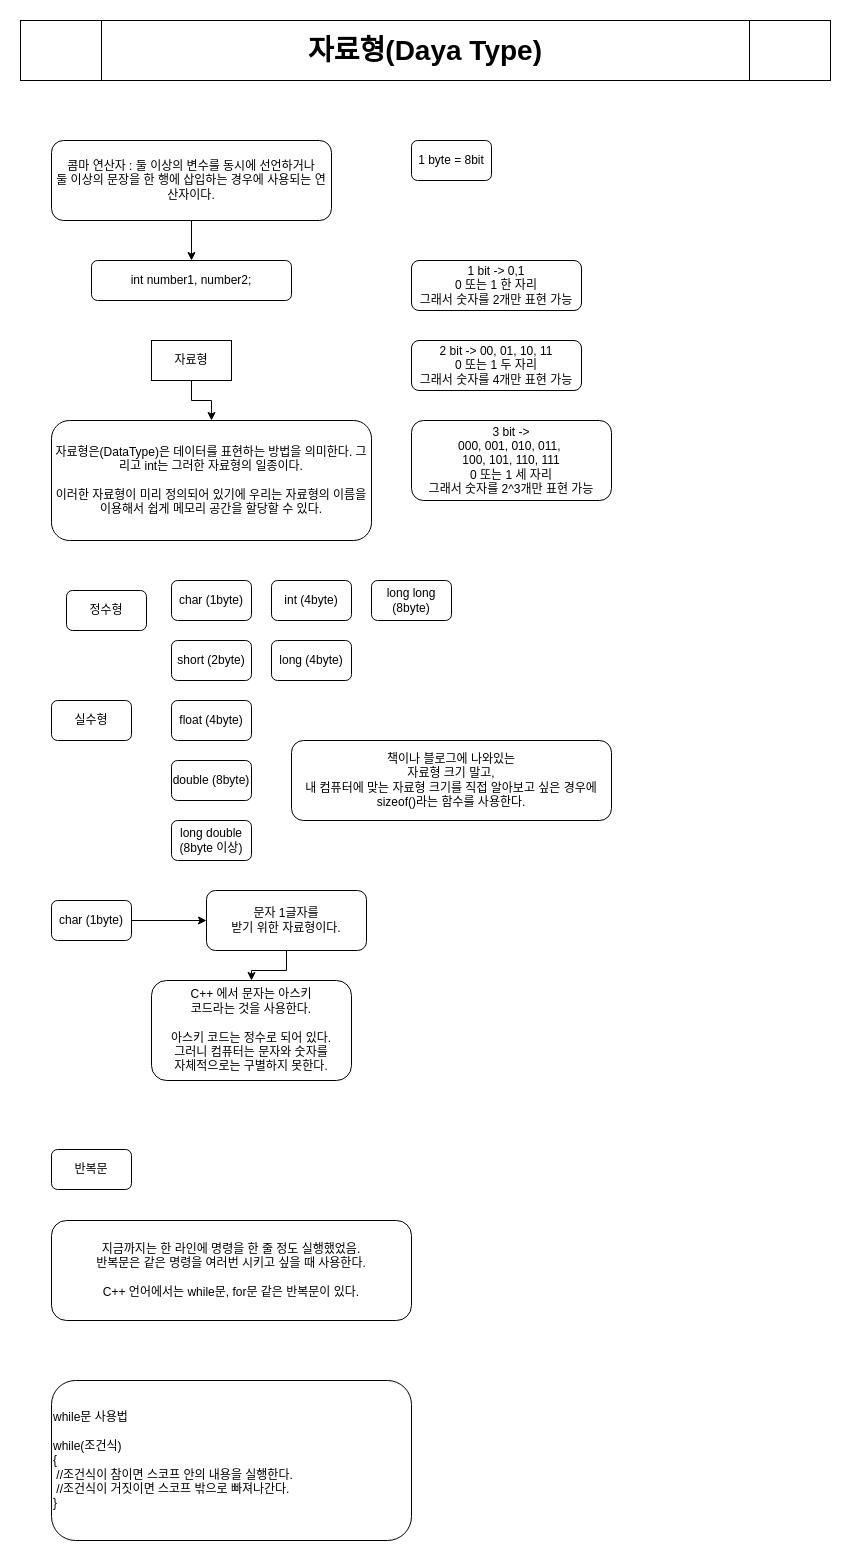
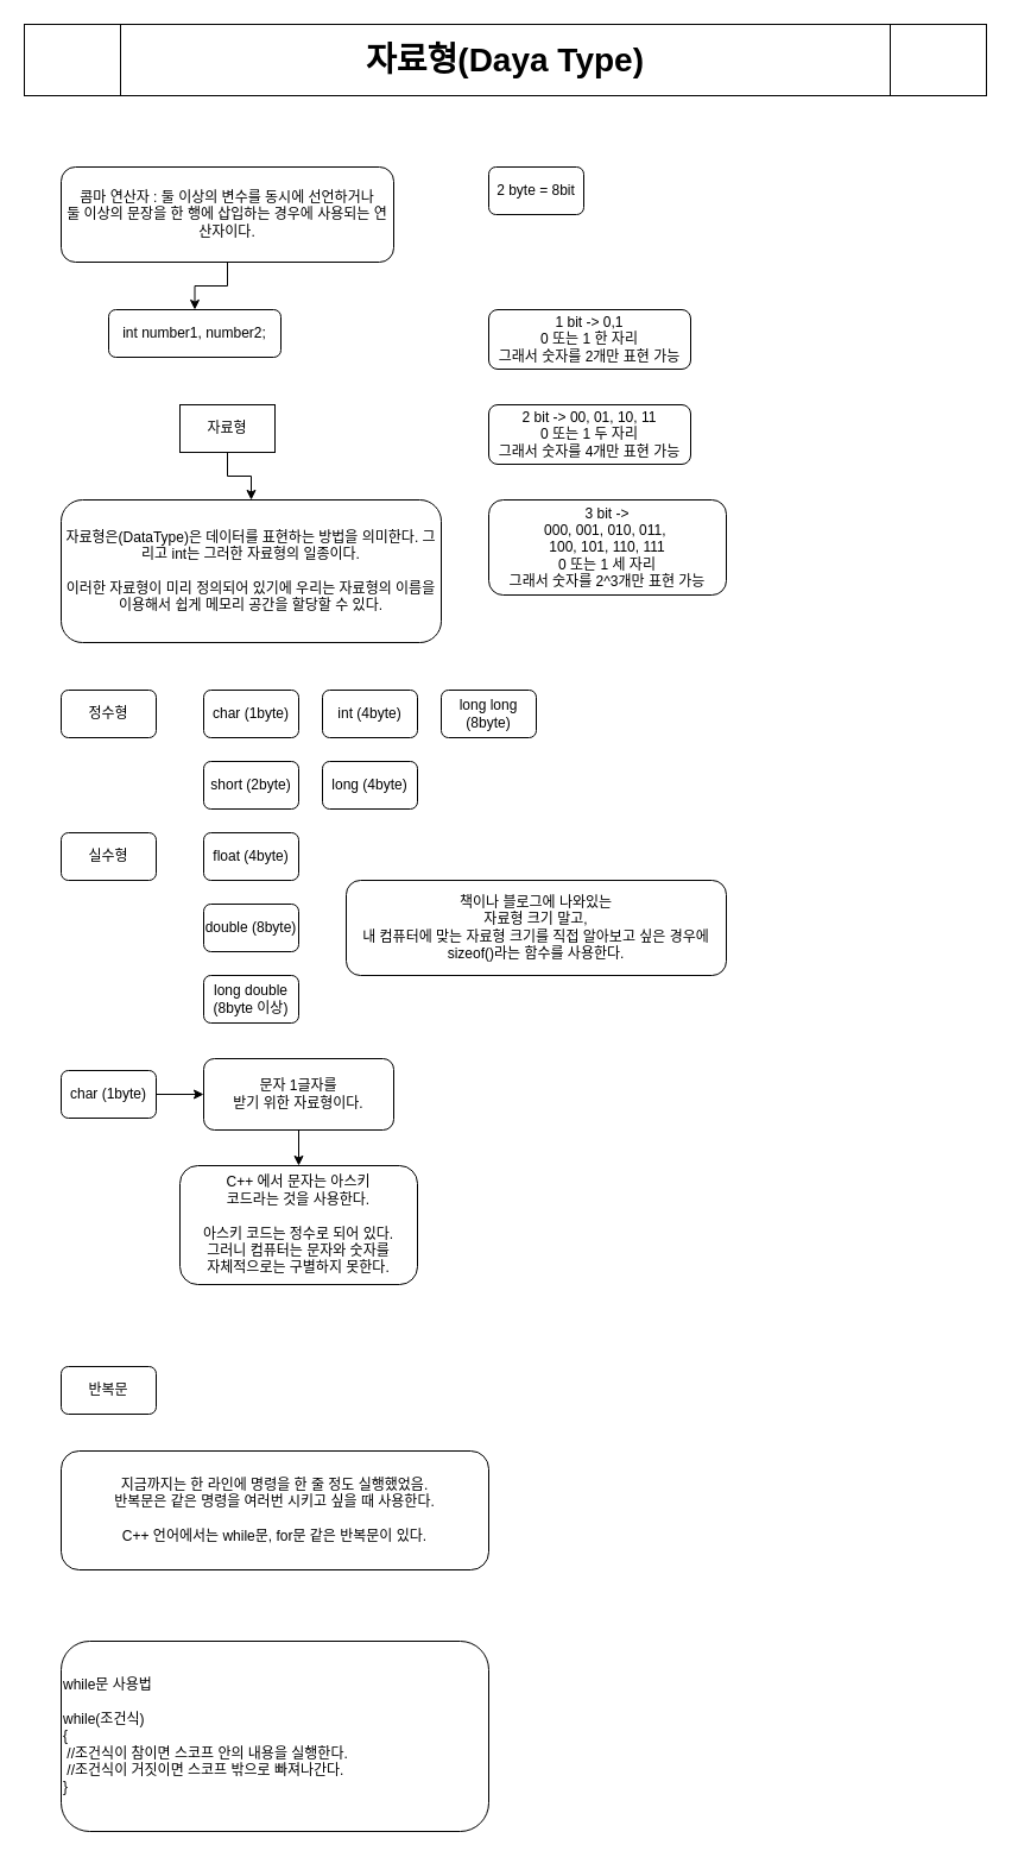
- <mxCell id="19" value="1 byte = 8bit" style="rounded=1;whiteSpace=wrap;html=1;" vertex="1" parent="1"><mxGeometry x="411" y="140" width="80" height="40" as="geometry" /></mxCell>
+ <mxCell id="19" value="2 byte = 8bit" style="rounded=1;whiteSpace=wrap;html=1;" vertex="1" parent="1"><mxGeometry x="411" y="140" width="80" height="40" as="geometry" /></mxCell>
- <mxCell id="5" value="int number1, number2;" style="rounded=1;whiteSpace=wrap;html=1;" vertex="1" parent="1"><mxGeometry x="91" y="260" width="200" height="40" as="geometry" /></mxCell>
+ <mxCell id="5" value="int number1, number2;" style="rounded=1;whiteSpace=wrap;html=1;" vertex="1" parent="1"><mxGeometry x="91" y="260" width="145" height="40" as="geometry" /></mxCell>
- <mxCell id="9" value="정수형" style="rounded=1;whiteSpace=wrap;html=1;" vertex="1" parent="1"><mxGeometry x="66" y="590" width="80" height="40" as="geometry" /></mxCell>
+ <mxCell id="9" value="정수형" style="rounded=1;whiteSpace=wrap;html=1;" vertex="1" parent="1"><mxGeometry x="51" y="580" width="80" height="40" as="geometry" /></mxCell>
- <mxCell id="27" value="문자 1글자를 &lt;br&gt;받기 위한 자료형이다." style="rounded=1;whiteSpace=wrap;html=1;" vertex="1" parent="1"><mxGeometry x="206" y="890" width="160" height="60" as="geometry" /></mxCell>
+ <mxCell id="27" value="문자 1글자를 &lt;br&gt;받기 위한 자료형이다." style="rounded=1;whiteSpace=wrap;html=1;" vertex="1" parent="1"><mxGeometry x="171" y="890" width="160" height="60" as="geometry" /></mxCell>
